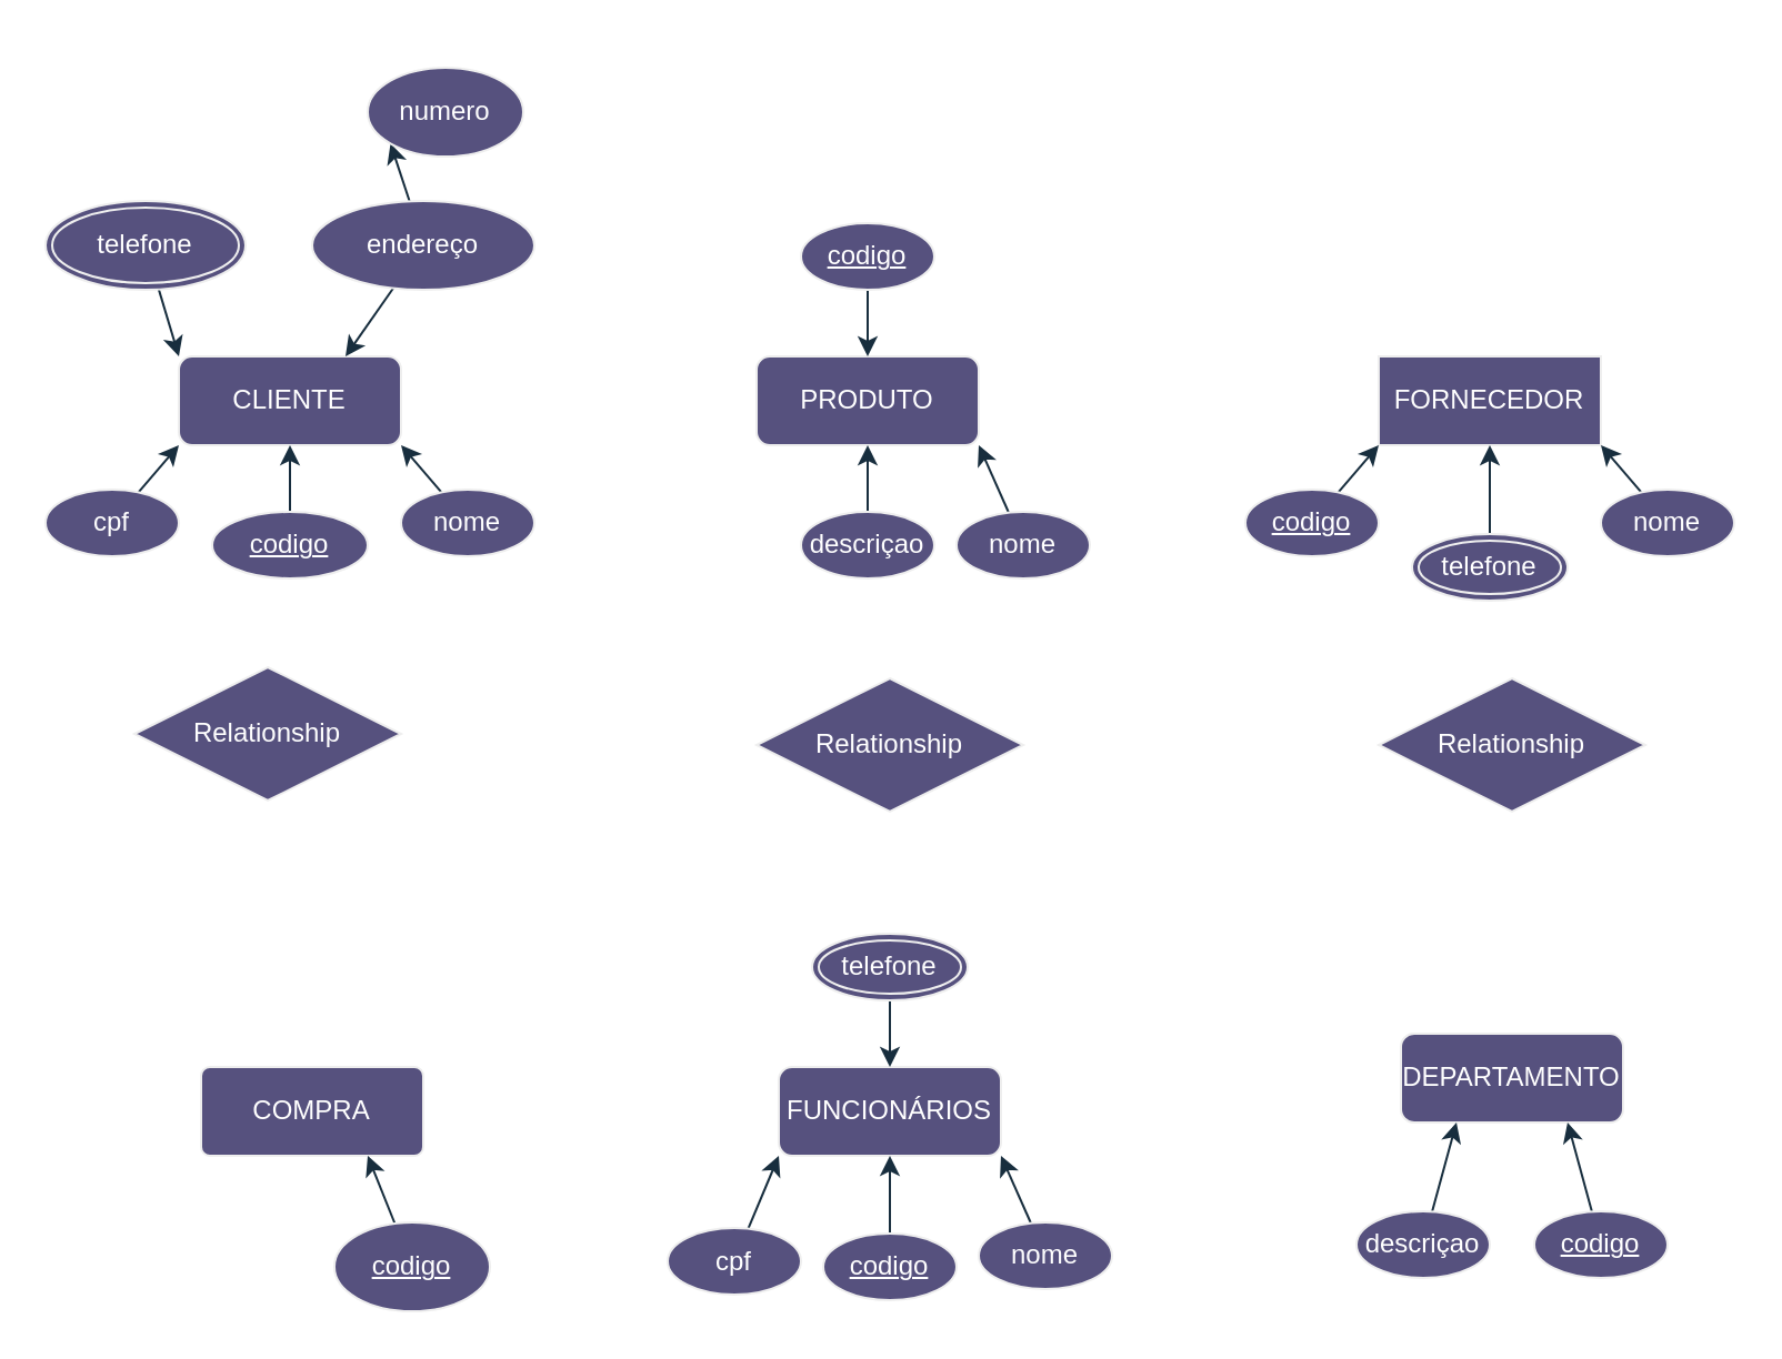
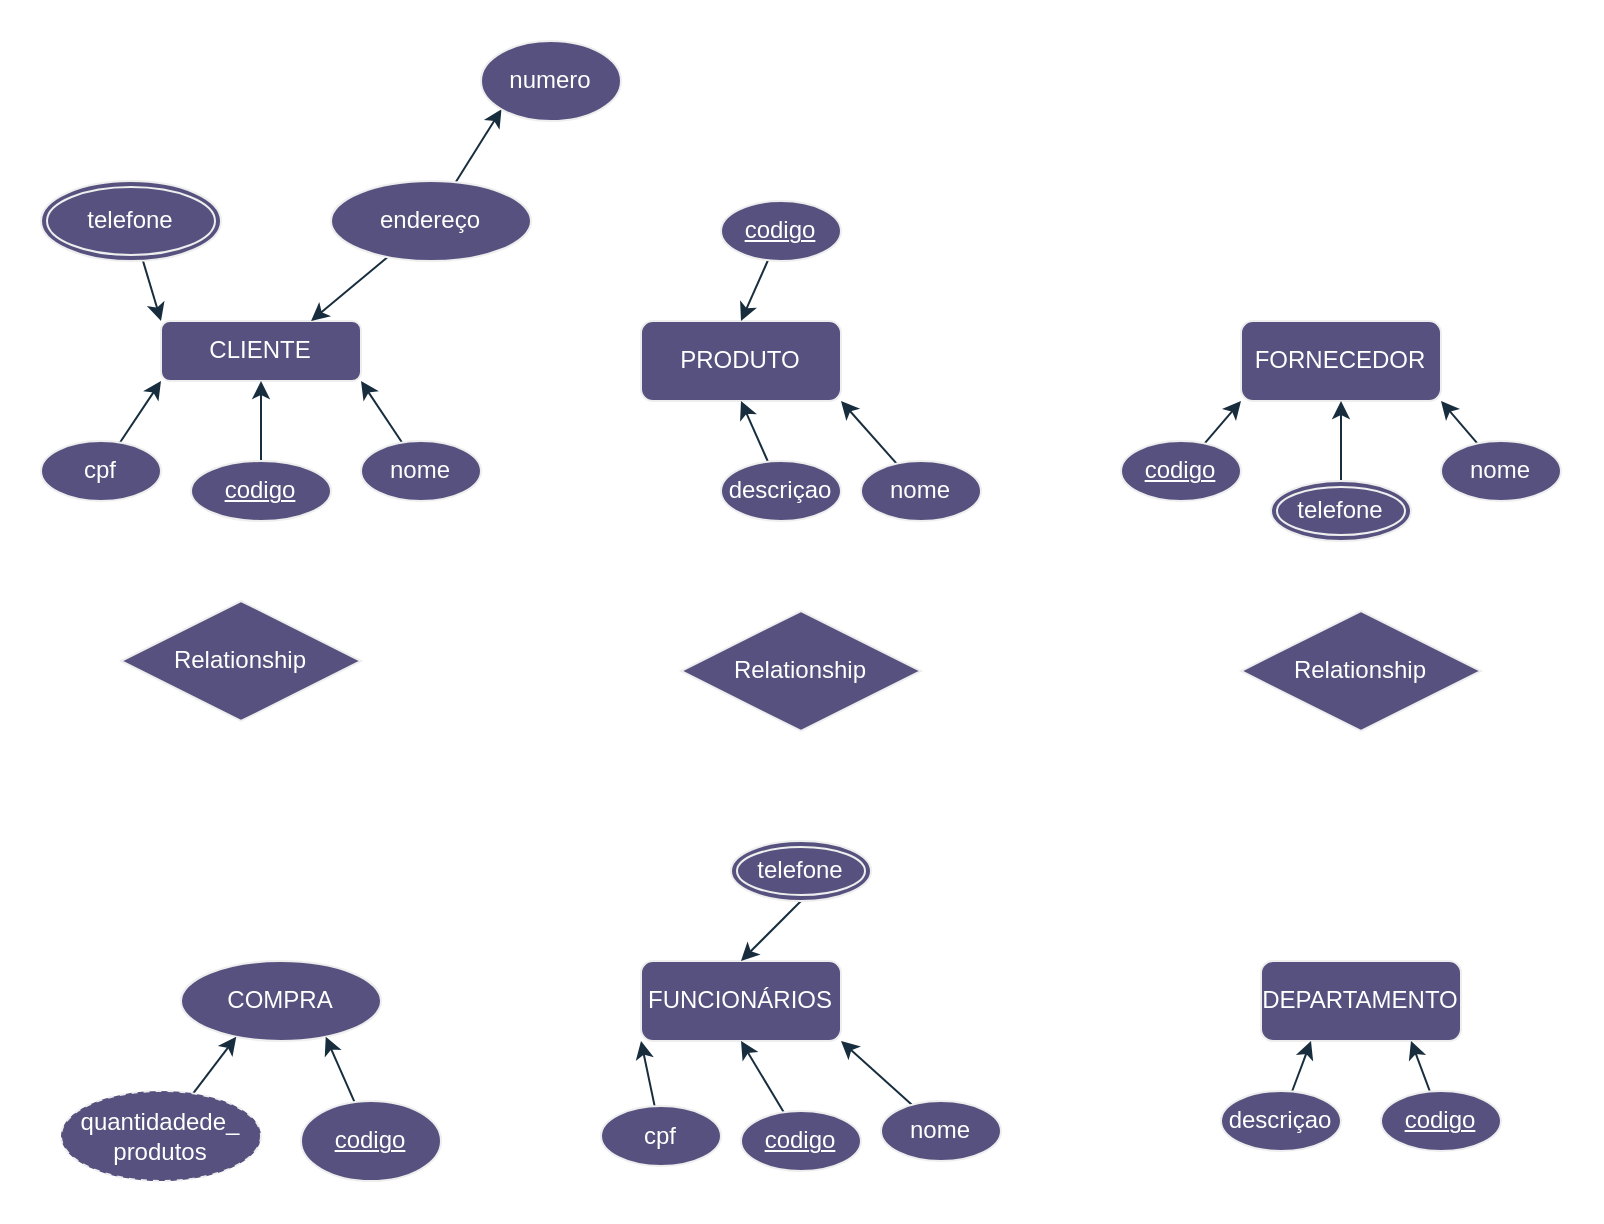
- <mxCell id="23" value="numero" style="ellipse;whiteSpace=wrap;html=1;align=center;rounded=1;labelBackgroundColor=none;fillColor=#56517E;strokeColor=#EEEEEE;fontColor=#FFFFFF;" parent="1" vertex="1"><mxGeometry x="165" y="30" width="70" height="40" as="geometry" /></mxCell>
+ <mxCell id="23" value="numero" style="ellipse;whiteSpace=wrap;html=1;align=center;rounded=1;labelBackgroundColor=none;fillColor=#56517E;strokeColor=#EEEEEE;fontColor=#FFFFFF;" parent="1" vertex="1"><mxGeometry x="240" y="20" width="70" height="40" as="geometry" /></mxCell>
- <mxCell id="22" value="endereço" style="ellipse;whiteSpace=wrap;html=1;align=center;rounded=1;labelBackgroundColor=none;fillColor=#56517E;strokeColor=#EEEEEE;fontColor=#FFFFFF;" parent="1" vertex="1"><mxGeometry x="140" y="90" width="100" height="40" as="geometry" /></mxCell>
+ <mxCell id="22" value="endereço" style="ellipse;whiteSpace=wrap;html=1;align=center;rounded=1;labelBackgroundColor=none;fillColor=#56517E;strokeColor=#EEEEEE;fontColor=#FFFFFF;" parent="1" vertex="1"><mxGeometry x="165" y="90" width="100" height="40" as="geometry" /></mxCell>
- <mxCell id="4" value="CLIENTE" style="whiteSpace=wrap;html=1;align=center;fillColor=#56517E;fontColor=#FFFFFF;rounded=1;labelBackgroundColor=none;strokeColor=#EEEEEE;" parent="1" vertex="1"><mxGeometry x="80" y="160" width="100" height="40" as="geometry" /></mxCell>
+ <mxCell id="4" value="CLIENTE" style="whiteSpace=wrap;html=1;align=center;fillColor=#56517E;fontColor=#FFFFFF;rounded=1;labelBackgroundColor=none;strokeColor=#EEEEEE;" parent="1" vertex="1"><mxGeometry x="80" y="160" width="100" height="30" as="geometry" /></mxCell>
- <mxCell id="6" value="PRODUTO" style="whiteSpace=wrap;html=1;align=center;fillColor=#56517E;fontColor=#FFFFFF;rounded=1;labelBackgroundColor=none;strokeColor=#EEEEEE;" parent="1" vertex="1"><mxGeometry x="340" y="160" width="100" height="40" as="geometry" /></mxCell>
+ <mxCell id="6" value="PRODUTO" style="whiteSpace=wrap;html=1;align=center;fillColor=#56517E;fontColor=#FFFFFF;rounded=1;labelBackgroundColor=none;strokeColor=#EEEEEE;" parent="1" vertex="1"><mxGeometry x="320" y="160" width="100" height="40" as="geometry" /></mxCell>
- <mxCell id="5" value="FORNECEDOR" style="whiteSpace=wrap;html=1;align=center;fillColor=#56517E;fontColor=#FFFFFF;labelBackgroundColor=none;strokeColor=#EEEEEE;rounded=0;" parent="1" vertex="1"><mxGeometry x="620" y="160" width="100" height="40" as="geometry" /></mxCell>
+ <mxCell id="5" value="FORNECEDOR" style="whiteSpace=wrap;html=1;align=center;fillColor=#56517E;fontColor=#FFFFFF;rounded=1;labelBackgroundColor=none;strokeColor=#EEEEEE;" parent="1" vertex="1"><mxGeometry x="620" y="160" width="100" height="40" as="geometry" /></mxCell>
- <mxCell id="2" value="DEPARTAMENTO" style="whiteSpace=wrap;html=1;align=center;fillColor=#56517E;fontColor=#FFFFFF;rounded=1;labelBackgroundColor=none;strokeColor=#EEEEEE;" parent="1" vertex="1"><mxGeometry x="630" y="465" width="100" height="40" as="geometry" /></mxCell>
+ <mxCell id="2" value="DEPARTAMENTO" style="whiteSpace=wrap;html=1;align=center;fillColor=#56517E;fontColor=#FFFFFF;rounded=1;labelBackgroundColor=none;strokeColor=#EEEEEE;" parent="1" vertex="1"><mxGeometry x="630" y="480" width="100" height="40" as="geometry" /></mxCell>
- <mxCell id="7" value="COMPRA" style="rounded=1;arcSize=10;whiteSpace=wrap;html=1;align=center;labelBackgroundColor=none;strokeColor=#EEEEEE;fillColor=#56517E;fontColor=#FFFFFF;" parent="1" vertex="1"><mxGeometry x="90" y="480" width="100" height="40" as="geometry" /></mxCell>
+ <mxCell id="7" value="COMPRA" style="ellipse;arcSize=10;whiteSpace=wrap;html=1;align=center;labelBackgroundColor=none;strokeColor=#EEEEEE;fillColor=#56517E;fontColor=#FFFFFF;" parent="1" vertex="1"><mxGeometry x="90" y="480" width="100" height="40" as="geometry" /></mxCell>
- <mxCell id="3" value="FUNCIONÁRIOS" style="whiteSpace=wrap;html=1;align=center;fontColor=#FFFFFF;strokeColor=#EEEEEE;fillColor=#56517E;rounded=1;labelBackgroundColor=none;" parent="1" vertex="1"><mxGeometry x="350" y="480" width="100" height="40" as="geometry" /></mxCell>
+ <mxCell id="3" value="FUNCIONÁRIOS" style="whiteSpace=wrap;html=1;align=center;fontColor=#FFFFFF;strokeColor=#EEEEEE;fillColor=#56517E;rounded=1;labelBackgroundColor=none;" parent="1" vertex="1"><mxGeometry x="320" y="480" width="100" height="40" as="geometry" /></mxCell>
+ <mxCell id="16" style="edgeStyle=none;rounded=1;orthogonalLoop=1;jettySize=auto;html=1;entryX=0.25;entryY=1;entryDx=0;entryDy=0;labelBackgroundColor=none;strokeColor=#182E3E;fontColor=default;" parent="1" source="17" target="7" edge="1"><mxGeometry relative="1" as="geometry" /></mxCell>
+ <mxCell id="17" value="quantidadede_&lt;br&gt;produtos" style="ellipse;whiteSpace=wrap;html=1;align=center;dashed=1;rounded=1;labelBackgroundColor=none;fillColor=#56517E;strokeColor=#EEEEEE;fontColor=#FFFFFF;" parent="1" vertex="1"><mxGeometry x="30" y="545" width="100" height="45" as="geometry" /></mxCell>
